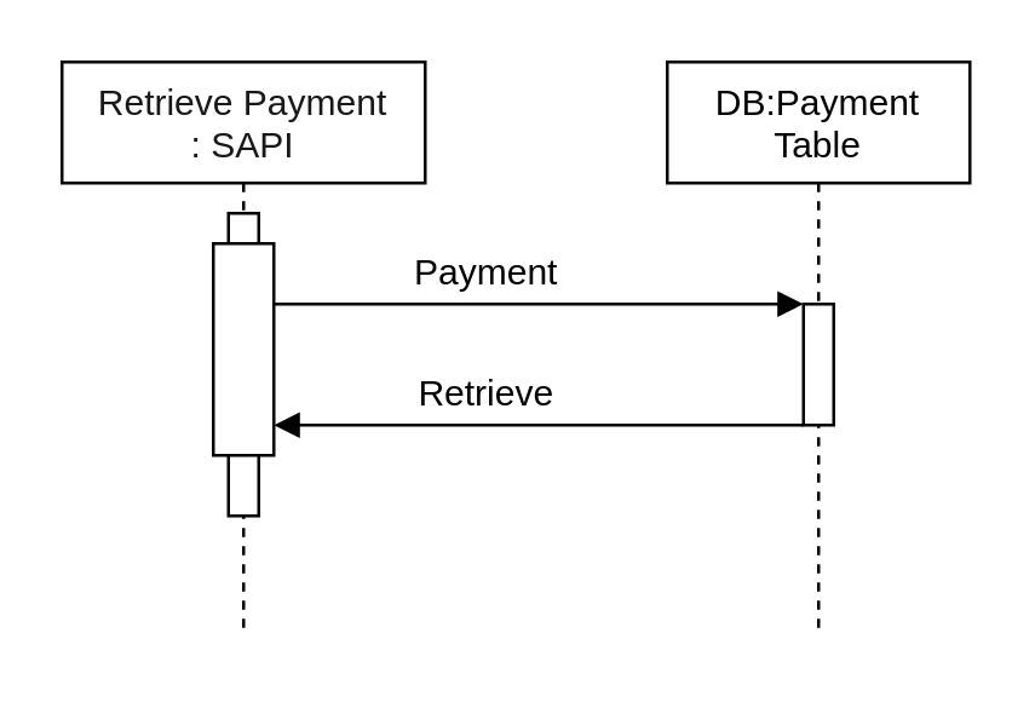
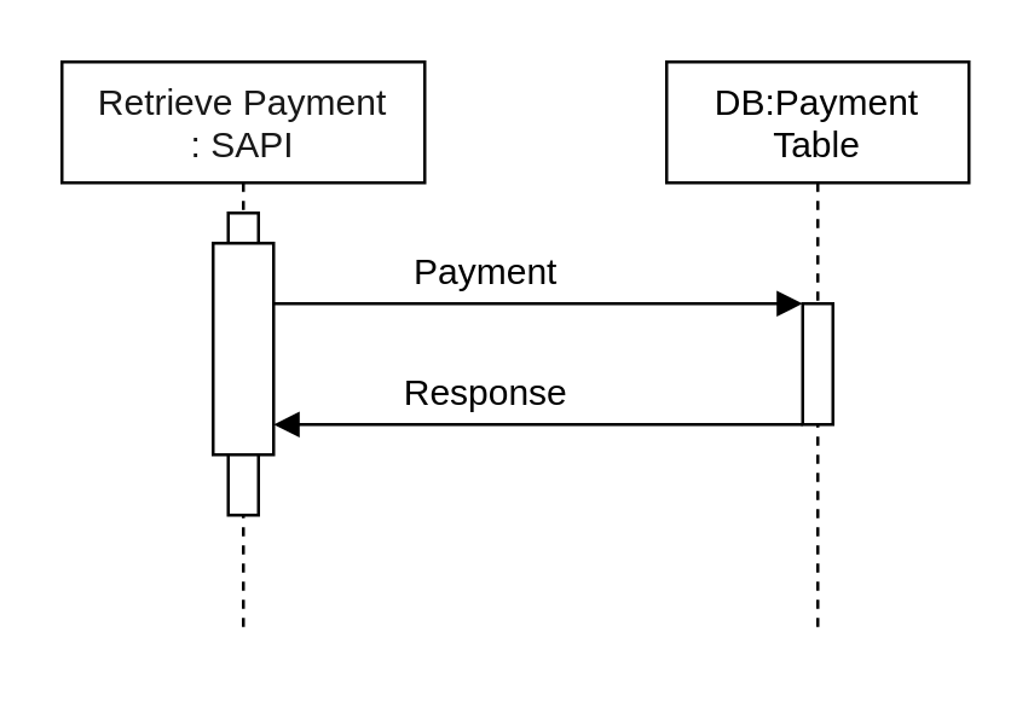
- <mxCell id="11" value="Retrieve" style="text;html=1;align=center;verticalAlign=middle;resizable=0;points=[];autosize=1;" vertex="1" parent="1"><mxGeometry x="125" y="120" width="70" height="20" as="geometry" /></mxCell>
+ <mxCell id="11" value="Response" style="text;html=1;align=center;verticalAlign=middle;resizable=0;points=[];autosize=1;" vertex="1" parent="1"><mxGeometry x="125" y="120" width="70" height="20" as="geometry" /></mxCell>
